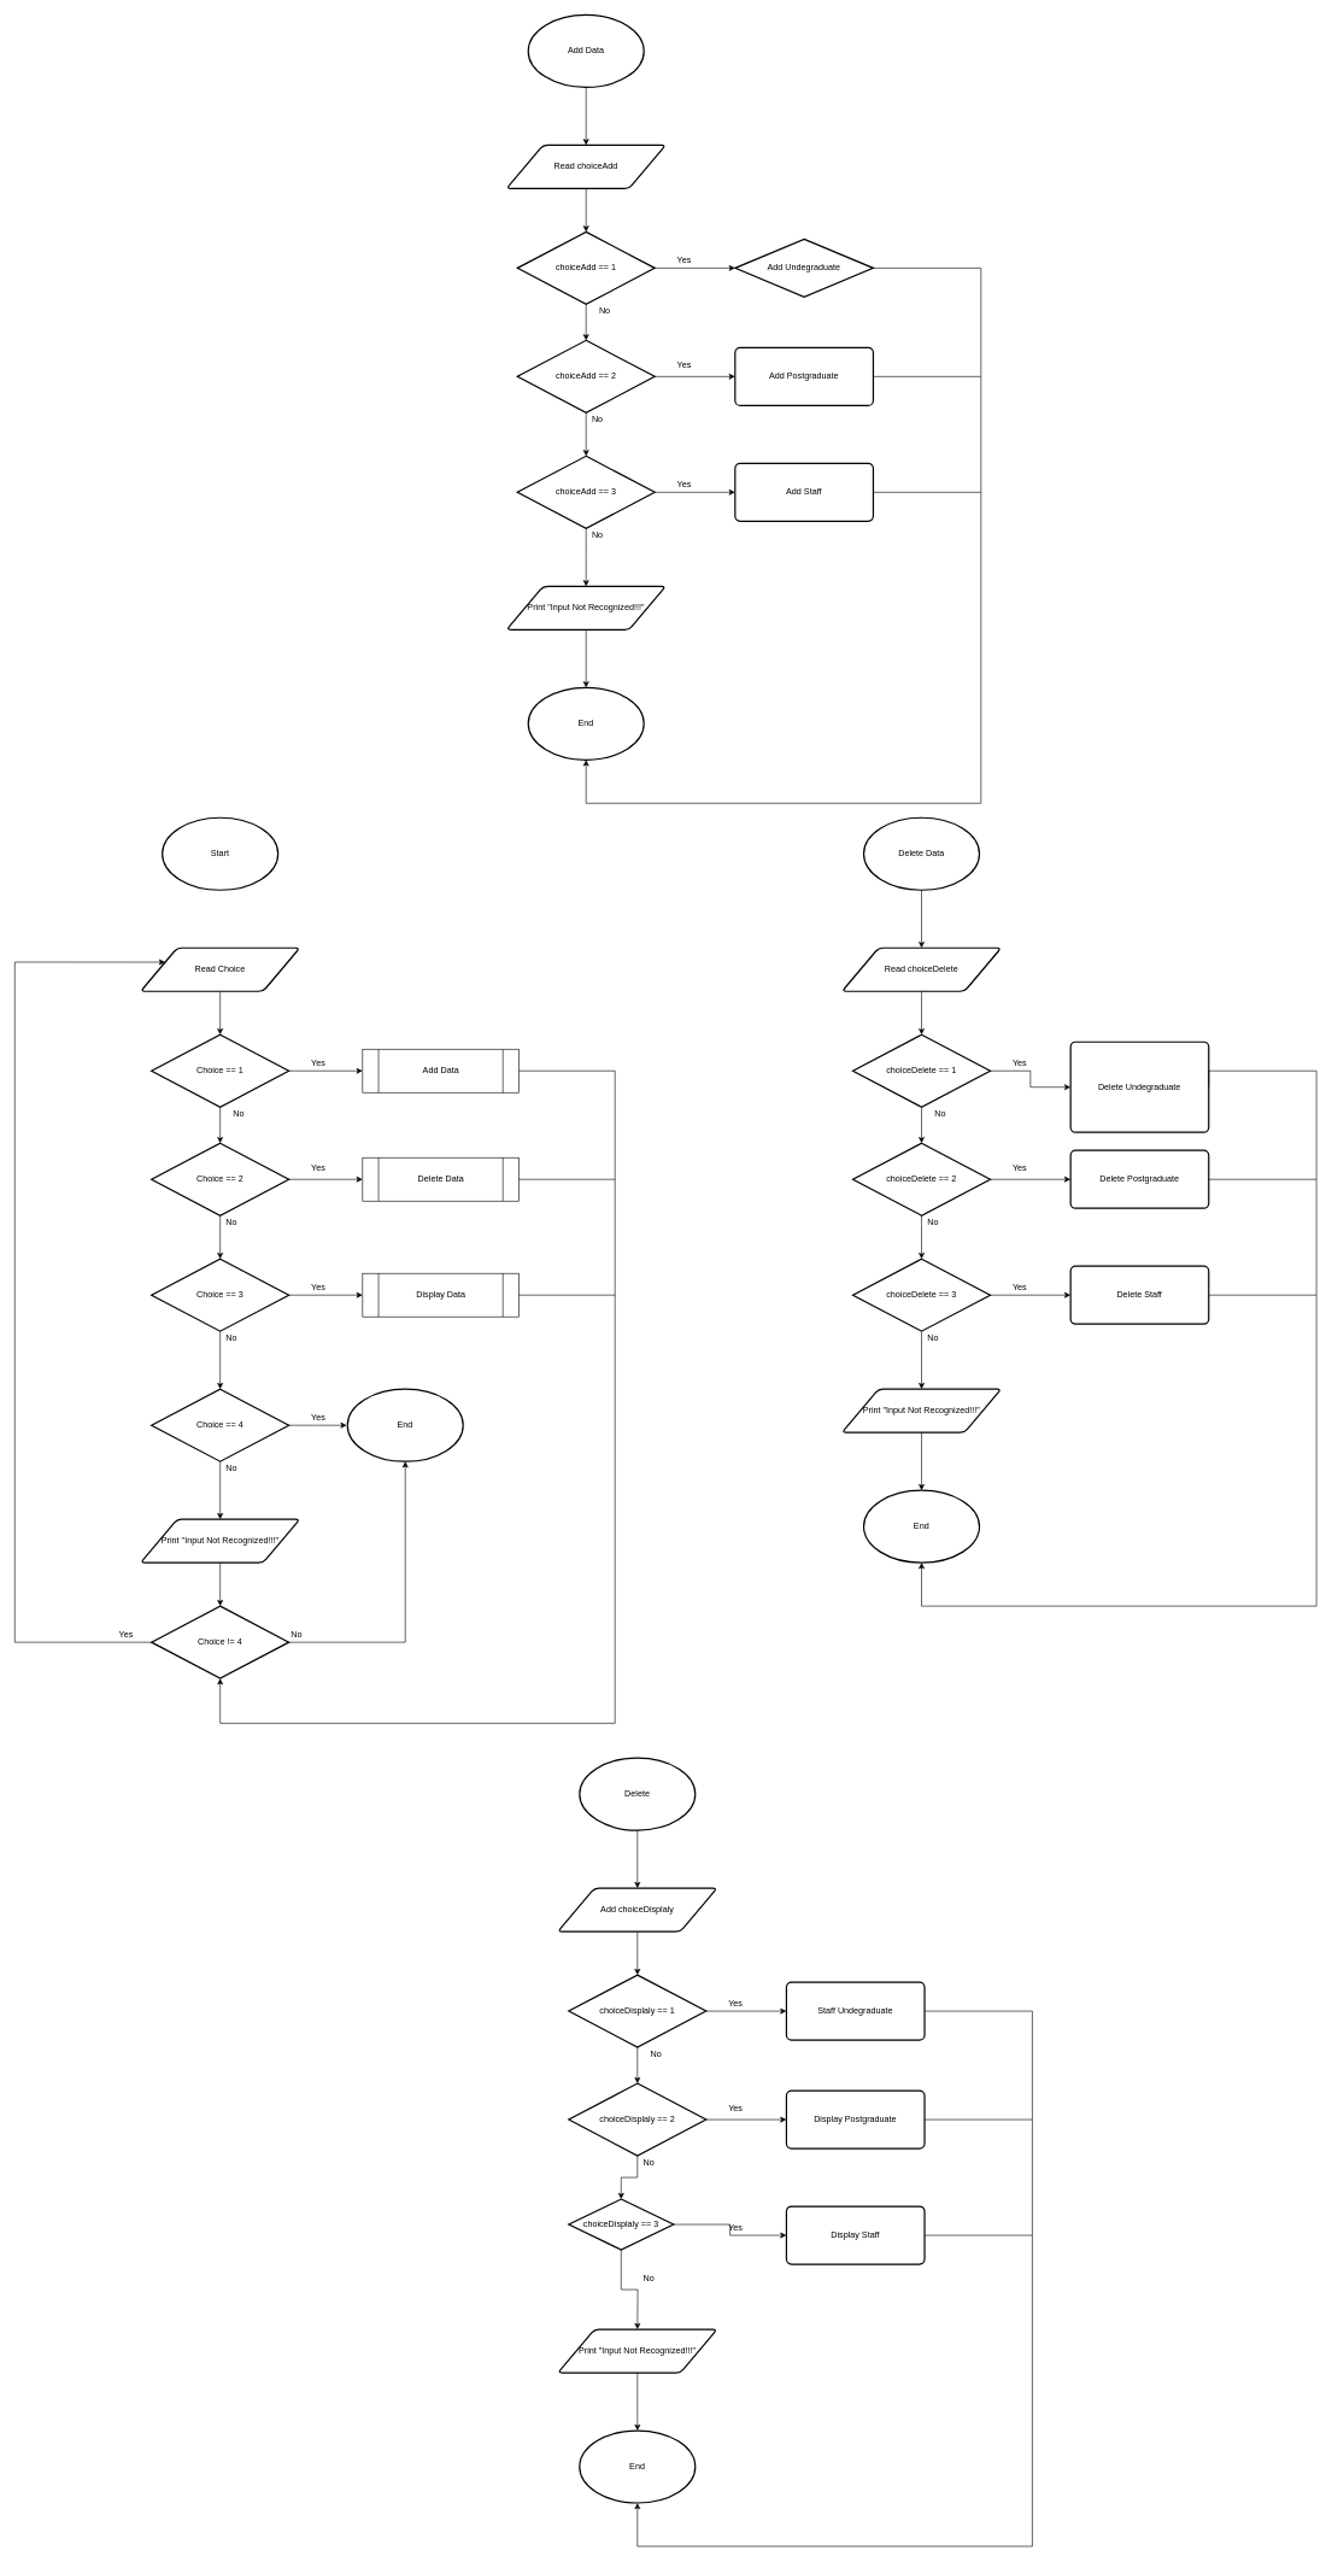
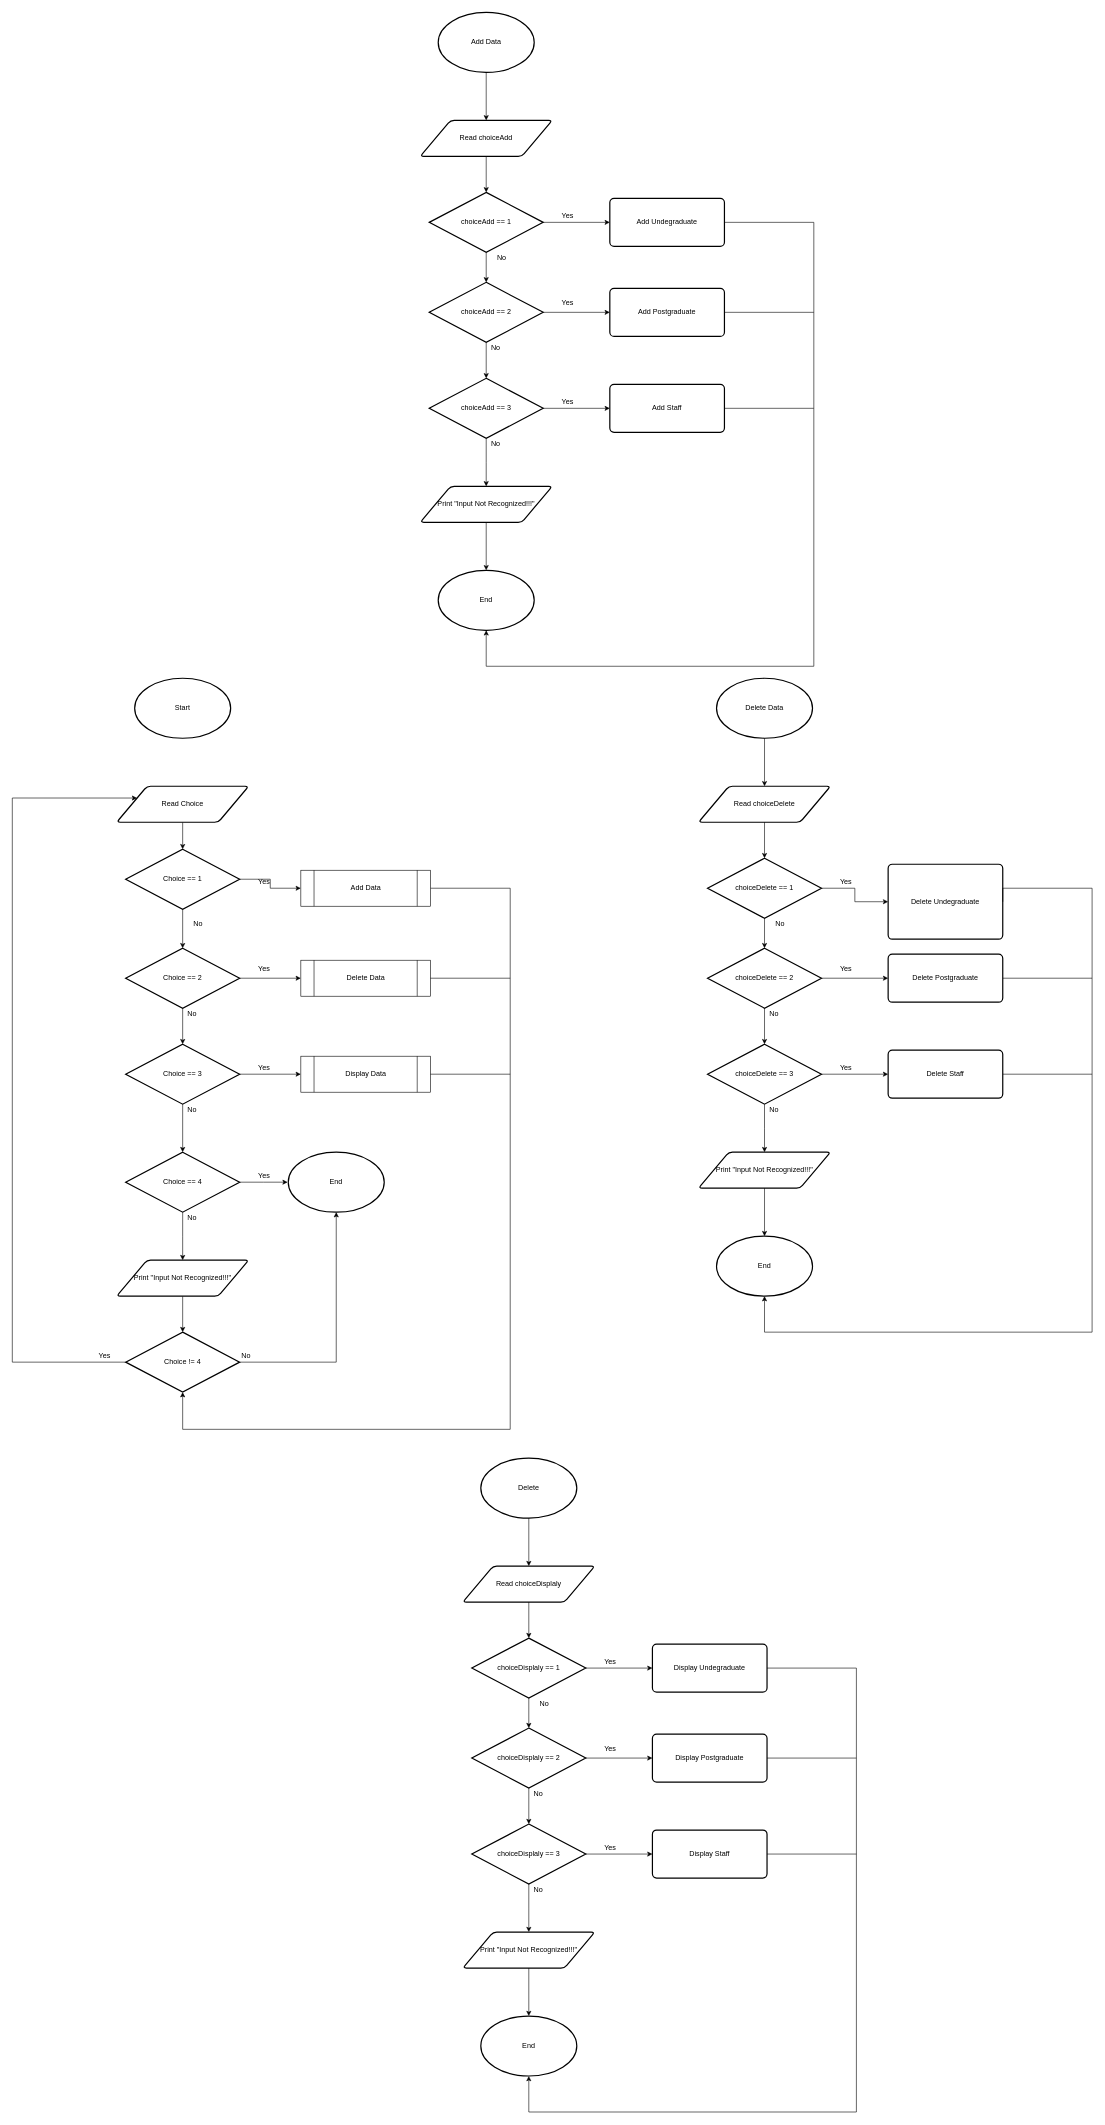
- <mxCell id="119" value="Add Undegraduate" style="rhombus;whiteSpace=wrap;html=1;absoluteArcSize=1;arcSize=14;strokeWidth=2;" vertex="1" parent="97"><mxGeometry x="316.06" y="310" width="191.06" height="80" as="geometry" /></mxCell>
+ <mxCell id="119" value="Add Undegraduate" style="rounded=1;whiteSpace=wrap;html=1;absoluteArcSize=1;arcSize=14;strokeWidth=2;" vertex="1" parent="97"><mxGeometry x="316.06" y="310" width="191.06" height="80" as="geometry" /></mxCell>
- <mxCell id="7" value="Choice == 1" style="strokeWidth=2;html=1;shape=mxgraph.flowchart.decision;whiteSpace=wrap;" vertex="1" parent="1"><mxGeometry x="209" y="1430" width="190" height="100" as="geometry" /></mxCell>
+ <mxCell id="7" value="Choice == 1" style="strokeWidth=2;html=1;shape=mxgraph.flowchart.decision;whiteSpace=wrap;" vertex="1" parent="1"><mxGeometry x="209" y="1415" width="190" height="100" as="geometry" /></mxCell>
- <mxCell id="70" value="Add choiceDisplaly" style="shape=parallelogram;html=1;strokeWidth=2;perimeter=parallelogramPerimeter;whiteSpace=wrap;rounded=1;arcSize=12;size=0.23;" vertex="1" parent="68"><mxGeometry y="180" width="220" height="60" as="geometry" /></mxCell>
+ <mxCell id="70" value="Read choiceDisplaly" style="shape=parallelogram;html=1;strokeWidth=2;perimeter=parallelogramPerimeter;whiteSpace=wrap;rounded=1;arcSize=12;size=0.23;" vertex="1" parent="68"><mxGeometry y="180" width="220" height="60" as="geometry" /></mxCell>
- <mxCell id="90" value="Staff Undegraduate" style="rounded=1;whiteSpace=wrap;html=1;absoluteArcSize=1;arcSize=14;strokeWidth=2;" vertex="1" parent="68"><mxGeometry x="316.06" y="310" width="191.06" height="80" as="geometry" /></mxCell>
+ <mxCell id="90" value="Display Undegraduate" style="rounded=1;whiteSpace=wrap;html=1;absoluteArcSize=1;arcSize=14;strokeWidth=2;" vertex="1" parent="68"><mxGeometry x="316.06" y="310" width="191.06" height="80" as="geometry" /></mxCell>
- <mxCell id="77" value="choiceDisplaly == 3" style="strokeWidth=2;html=1;shape=mxgraph.flowchart.decision;whiteSpace=wrap;" vertex="1" parent="68"><mxGeometry x="15" y="610" width="145" height="70" as="geometry" /></mxCell>
+ <mxCell id="77" value="choiceDisplaly == 3" style="strokeWidth=2;html=1;shape=mxgraph.flowchart.decision;whiteSpace=wrap;" vertex="1" parent="68"><mxGeometry x="15" y="610" width="190" height="100" as="geometry" /></mxCell>
